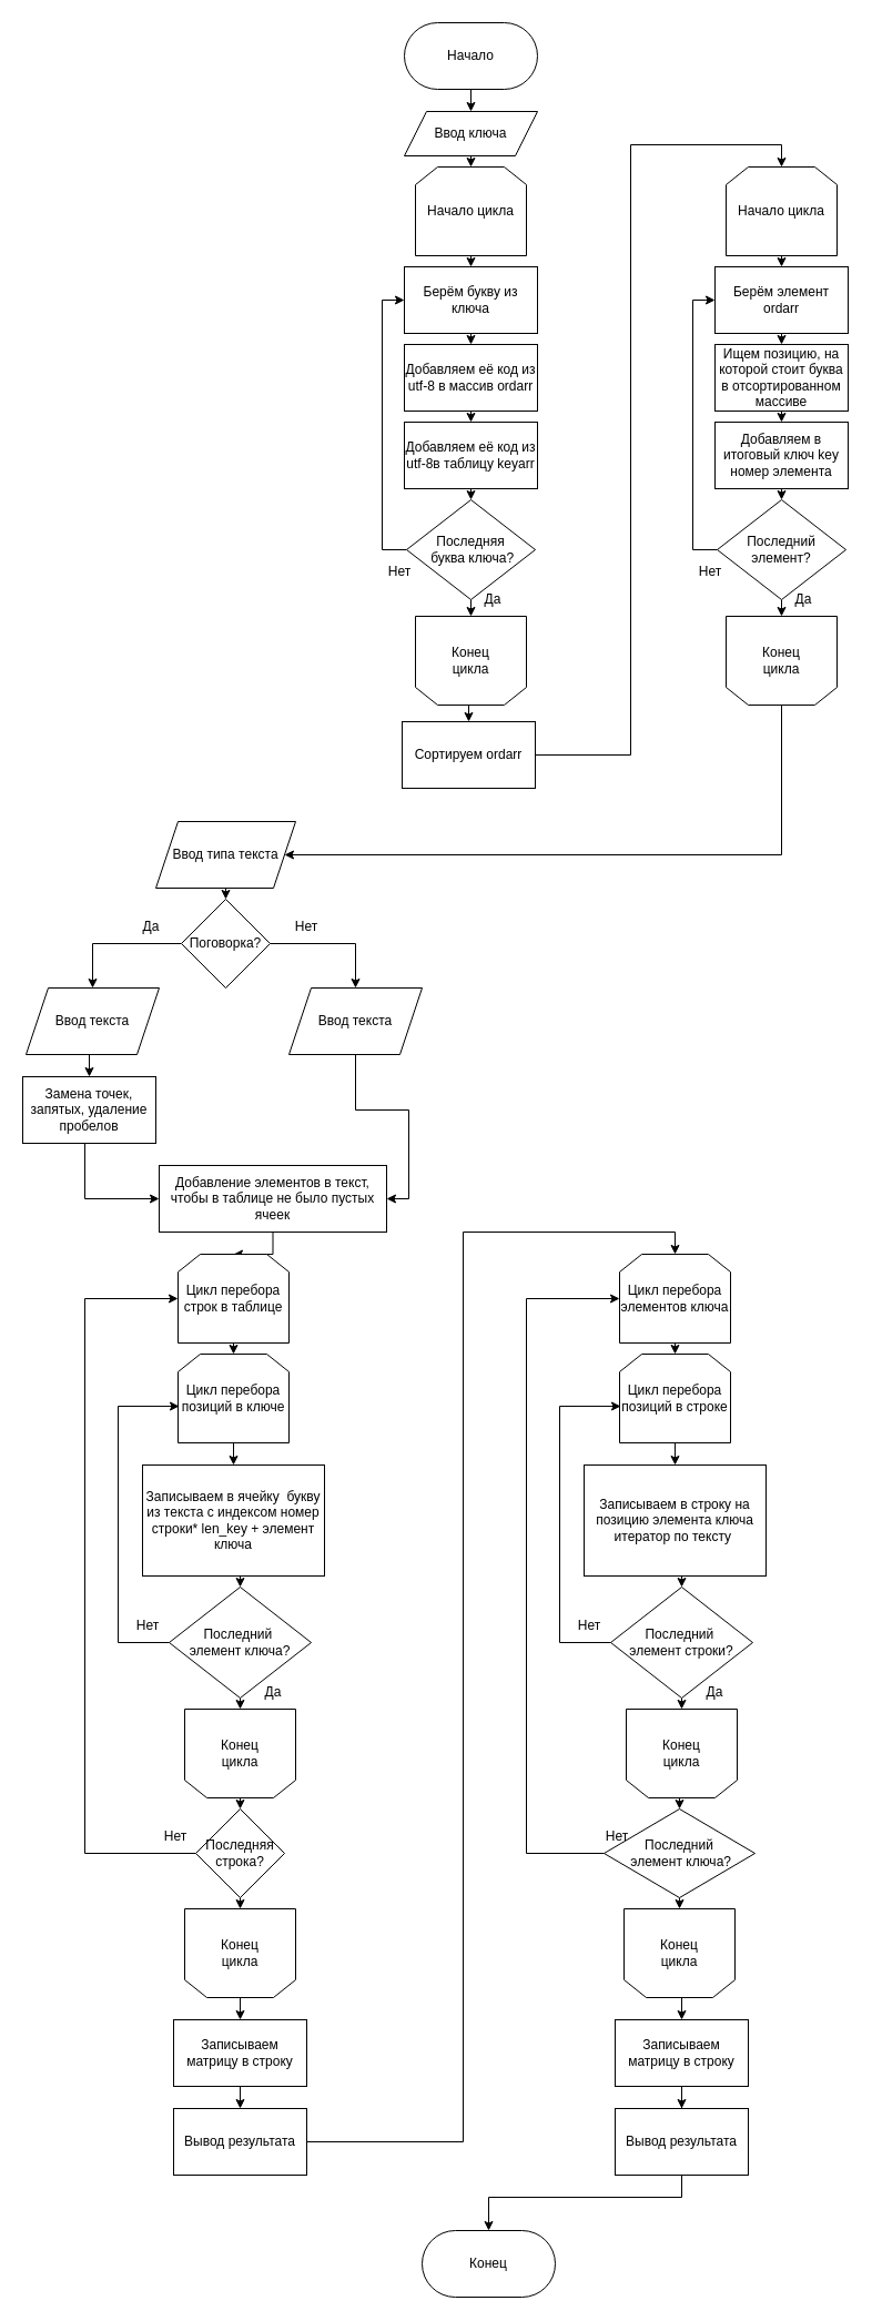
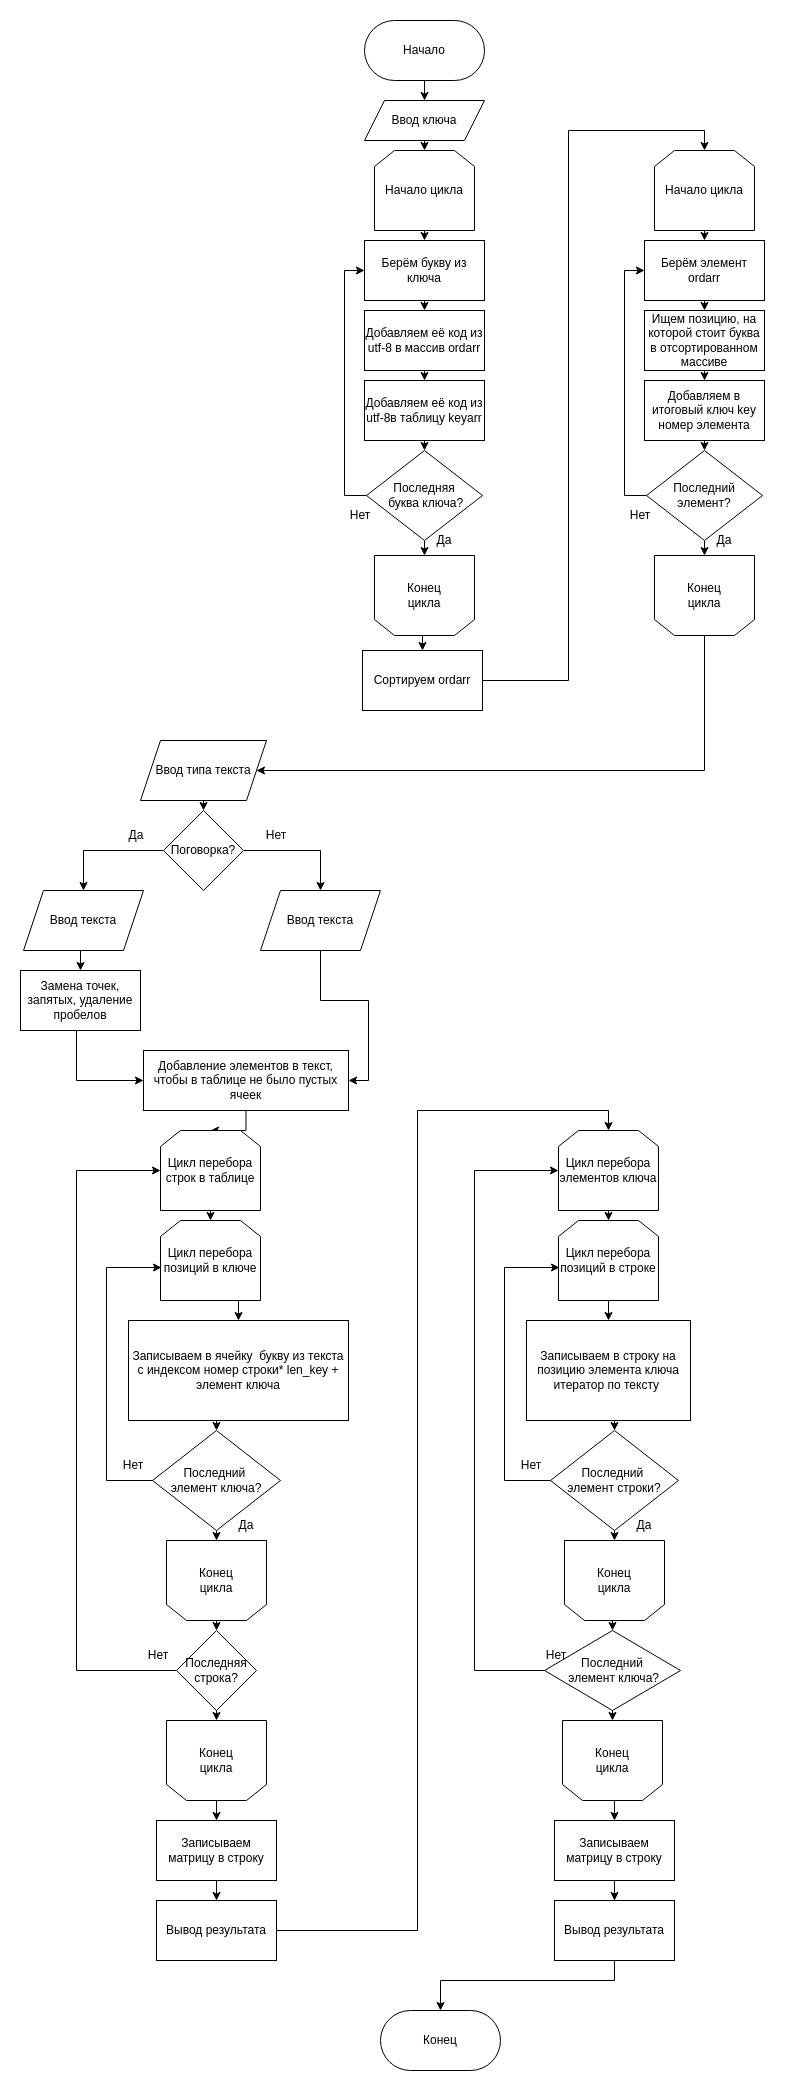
- <mxCell id="57" value="Записываем в ячейку&amp;nbsp; букву из текста с индексом номер строки* len_key + элемент ключа" style="rounded=0;whiteSpace=wrap;html=1;" vertex="1" parent="1"><mxGeometry x="128" y="1320" width="164" height="100" as="geometry" /></mxCell>
+ <mxCell id="57" value="Записываем в ячейку&amp;nbsp; букву из текста с индексом номер строки* len_key + элемент ключа" style="rounded=0;whiteSpace=wrap;html=1;" vertex="1" parent="1"><mxGeometry x="128" y="1320" width="220" height="100" as="geometry" /></mxCell>
